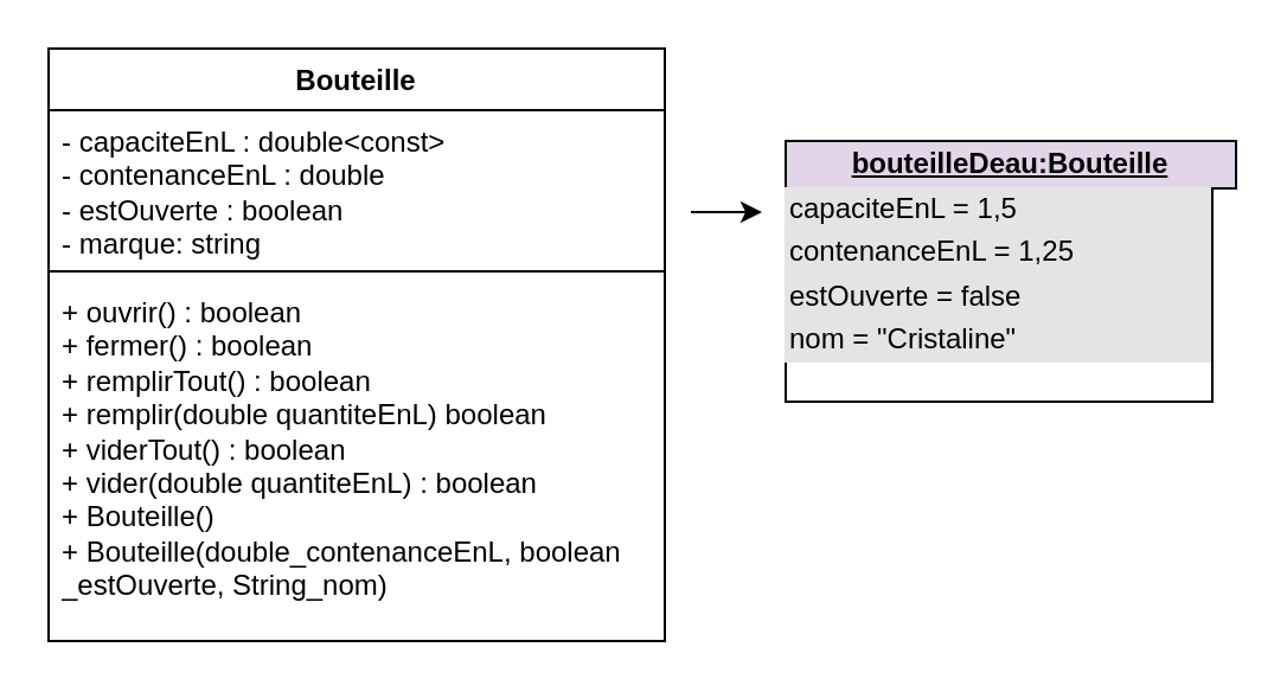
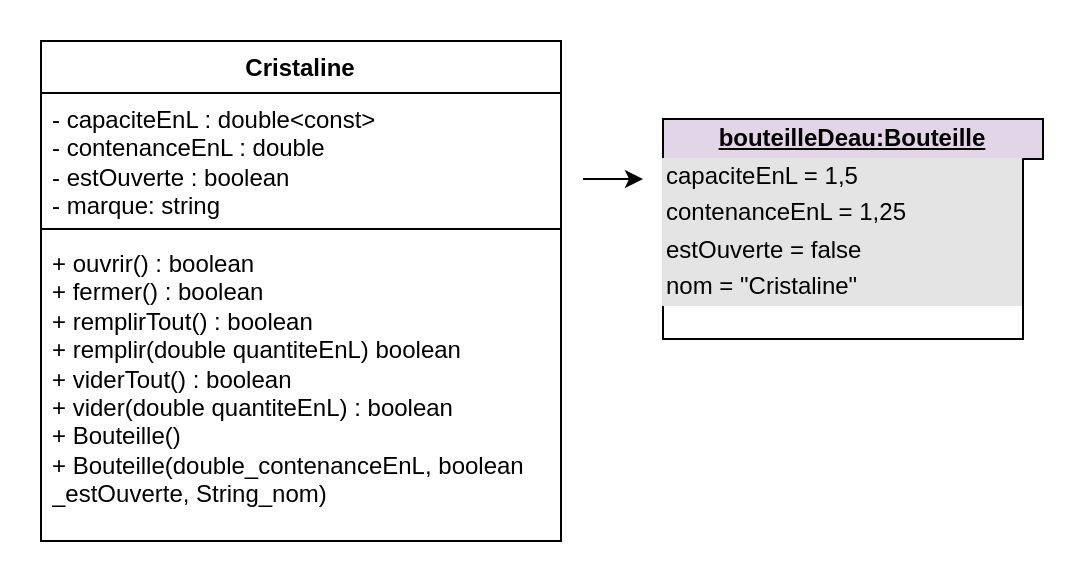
- <mxCell id="2" value="Bouteille" style="swimlane;fontStyle=1;align=center;verticalAlign=top;childLayout=stackLayout;horizontal=1;startSize=26;horizontalStack=0;resizeParent=1;resizeParentMax=0;resizeLast=0;collapsible=1;marginBottom=0;whiteSpace=wrap;html=1;" parent="1" vertex="1"><mxGeometry x="20" y="20" width="260" height="250" as="geometry" /></mxCell>
+ <mxCell id="2" value="Cristaline" style="swimlane;fontStyle=1;align=center;verticalAlign=top;childLayout=stackLayout;horizontal=1;startSize=26;horizontalStack=0;resizeParent=1;resizeParentMax=0;resizeLast=0;collapsible=1;marginBottom=0;whiteSpace=wrap;html=1;" parent="1" vertex="1"><mxGeometry x="20" y="20" width="260" height="250" as="geometry" /></mxCell>
